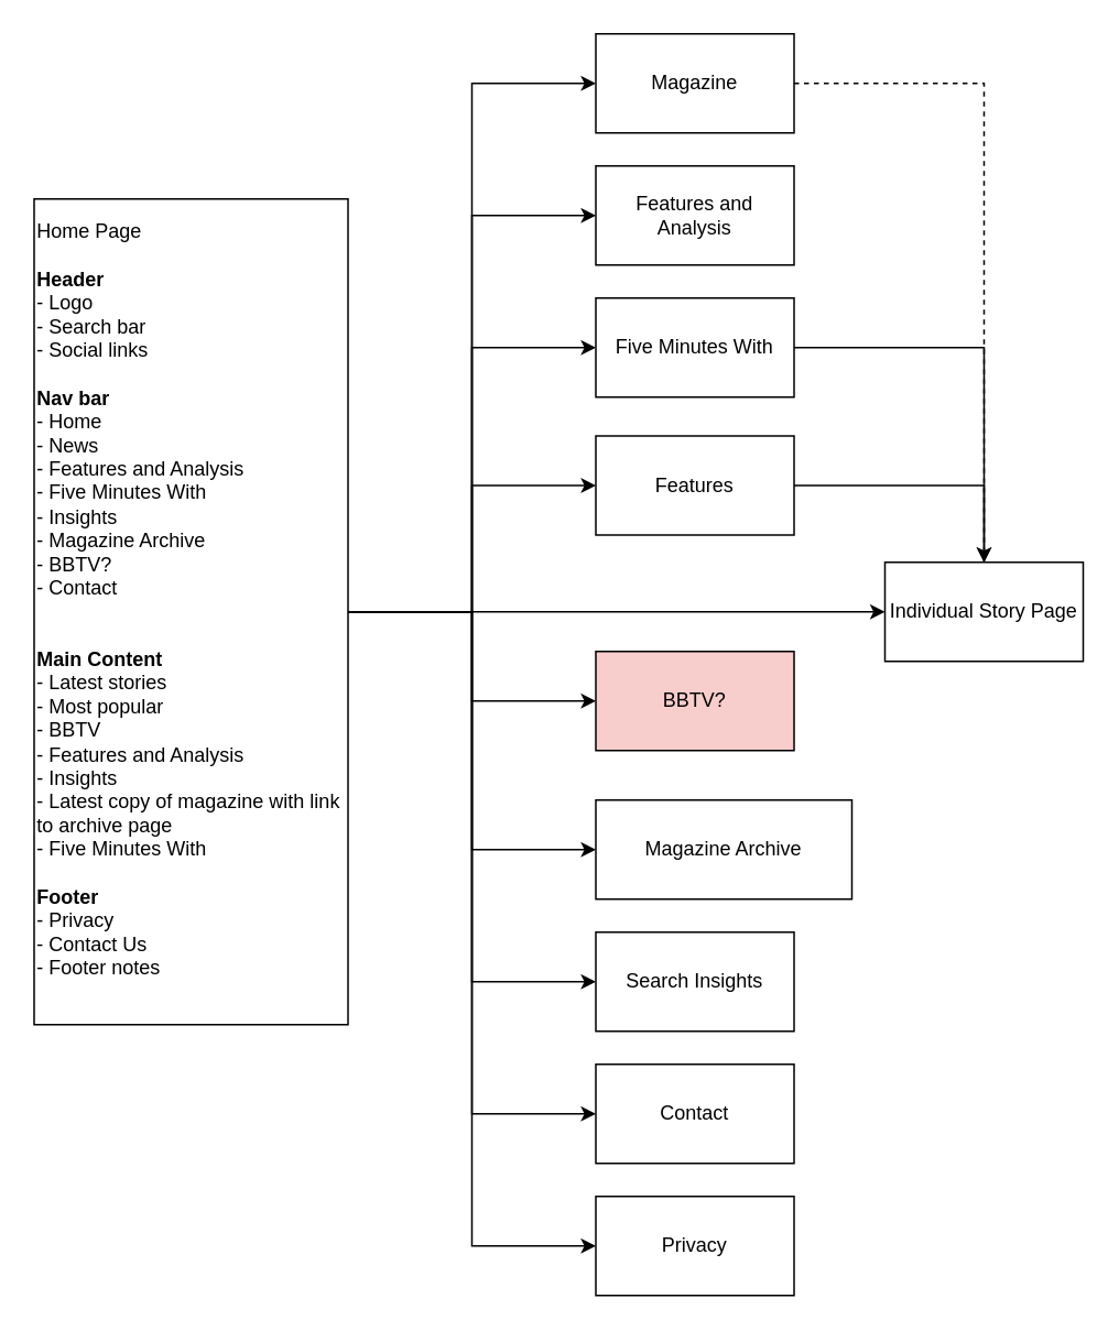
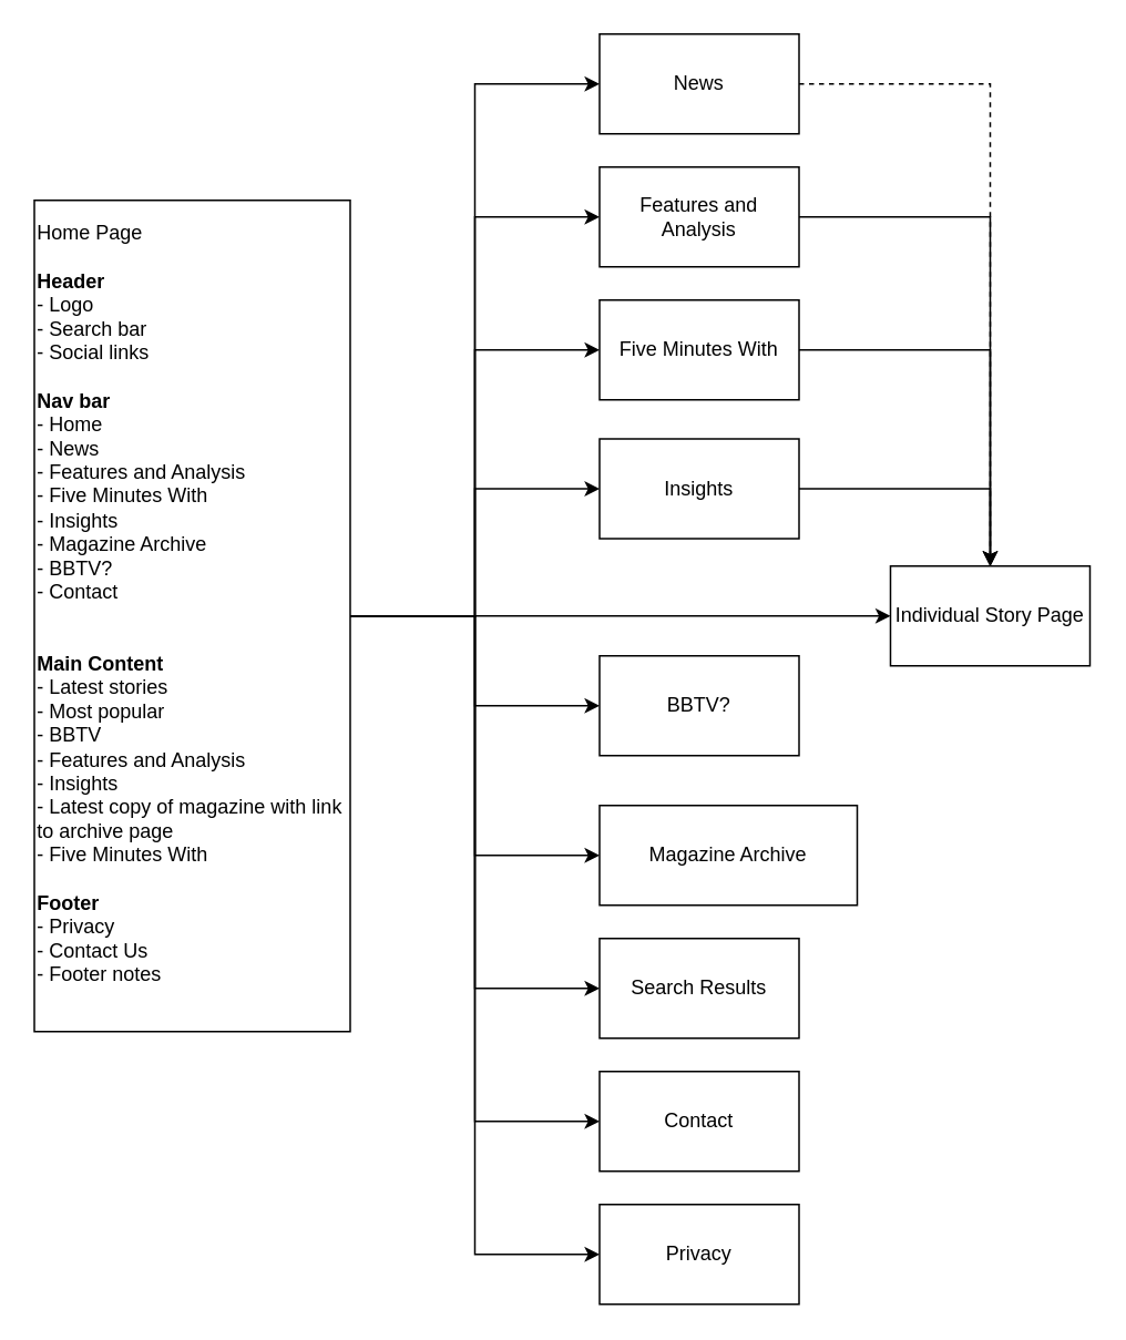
- <mxCell id="14" value="Magazine" style="rounded=0;whiteSpace=wrap;html=1;" vertex="1" parent="1"><mxGeometry x="360" y="20" width="120" height="60" as="geometry" /></mxCell>
+ <mxCell id="14" value="News" style="rounded=0;whiteSpace=wrap;html=1;" vertex="1" parent="1"><mxGeometry x="360" y="20" width="120" height="60" as="geometry" /></mxCell>
+ <mxCell id="15" style="edgeStyle=orthogonalEdgeStyle;rounded=0;orthogonalLoop=1;jettySize=auto;html=1;exitX=1;exitY=0.5;exitDx=0;exitDy=0;" edge="1" parent="1" source="16" target="26"><mxGeometry relative="1" as="geometry" /></mxCell>
- <mxCell id="17" style="edgeStyle=orthogonalEdgeStyle;rounded=0;orthogonalLoop=1;jettySize=auto;html=1;exitX=1;exitY=0.5;exitDx=0;exitDy=0;entryX=0.5;entryY=0;entryDx=0;entryDy=0;endArrow=none;" edge="1" parent="1" source="18" target="26"><mxGeometry relative="1" as="geometry" /></mxCell>
+ <mxCell id="17" style="edgeStyle=orthogonalEdgeStyle;rounded=0;orthogonalLoop=1;jettySize=auto;html=1;exitX=1;exitY=0.5;exitDx=0;exitDy=0;entryX=0.5;entryY=0;entryDx=0;entryDy=0;" edge="1" parent="1" source="18" target="26"><mxGeometry relative="1" as="geometry" /></mxCell>
- <mxCell id="20" value="Features" style="rounded=0;whiteSpace=wrap;html=1;" vertex="1" parent="1"><mxGeometry x="360" y="263.5" width="120" height="60" as="geometry" /></mxCell>
+ <mxCell id="20" value="Insights" style="rounded=0;whiteSpace=wrap;html=1;" vertex="1" parent="1"><mxGeometry x="360" y="263.5" width="120" height="60" as="geometry" /></mxCell>
- <mxCell id="21" value="BBTV?" style="rounded=0;whiteSpace=wrap;html=1;fillColor=#f8cecc;" vertex="1" parent="1"><mxGeometry x="360" y="394" width="120" height="60" as="geometry" /></mxCell>
+ <mxCell id="21" value="BBTV?" style="rounded=0;whiteSpace=wrap;html=1;" vertex="1" parent="1"><mxGeometry x="360" y="394" width="120" height="60" as="geometry" /></mxCell>
- <mxCell id="25" value="Search Insights" style="rounded=0;whiteSpace=wrap;html=1;" vertex="1" parent="1"><mxGeometry x="360" y="564" width="120" height="60" as="geometry" /></mxCell>
+ <mxCell id="25" value="Search Results" style="rounded=0;whiteSpace=wrap;html=1;" vertex="1" parent="1"><mxGeometry x="360" y="564" width="120" height="60" as="geometry" /></mxCell>
